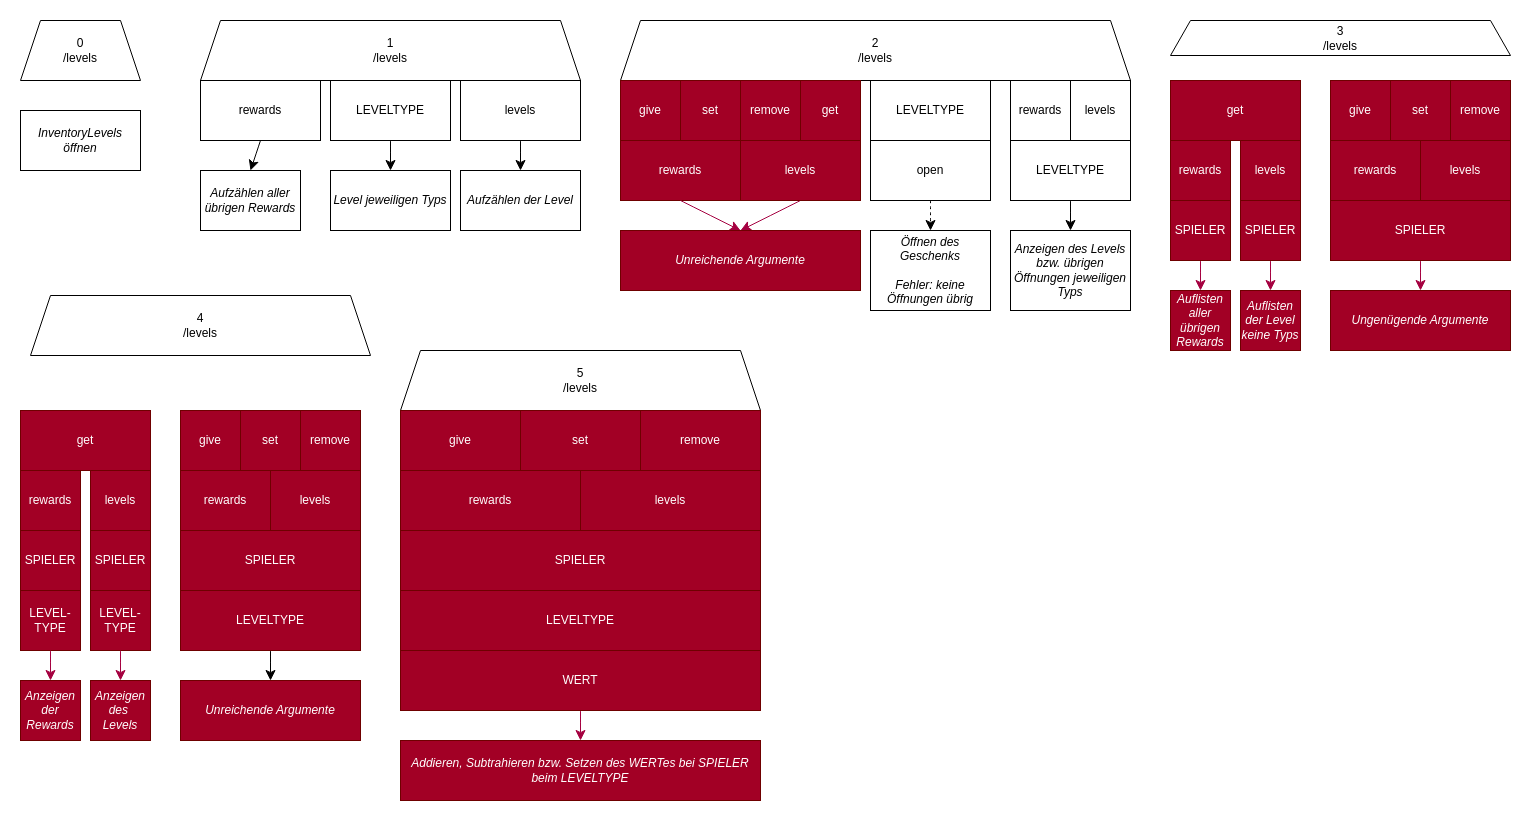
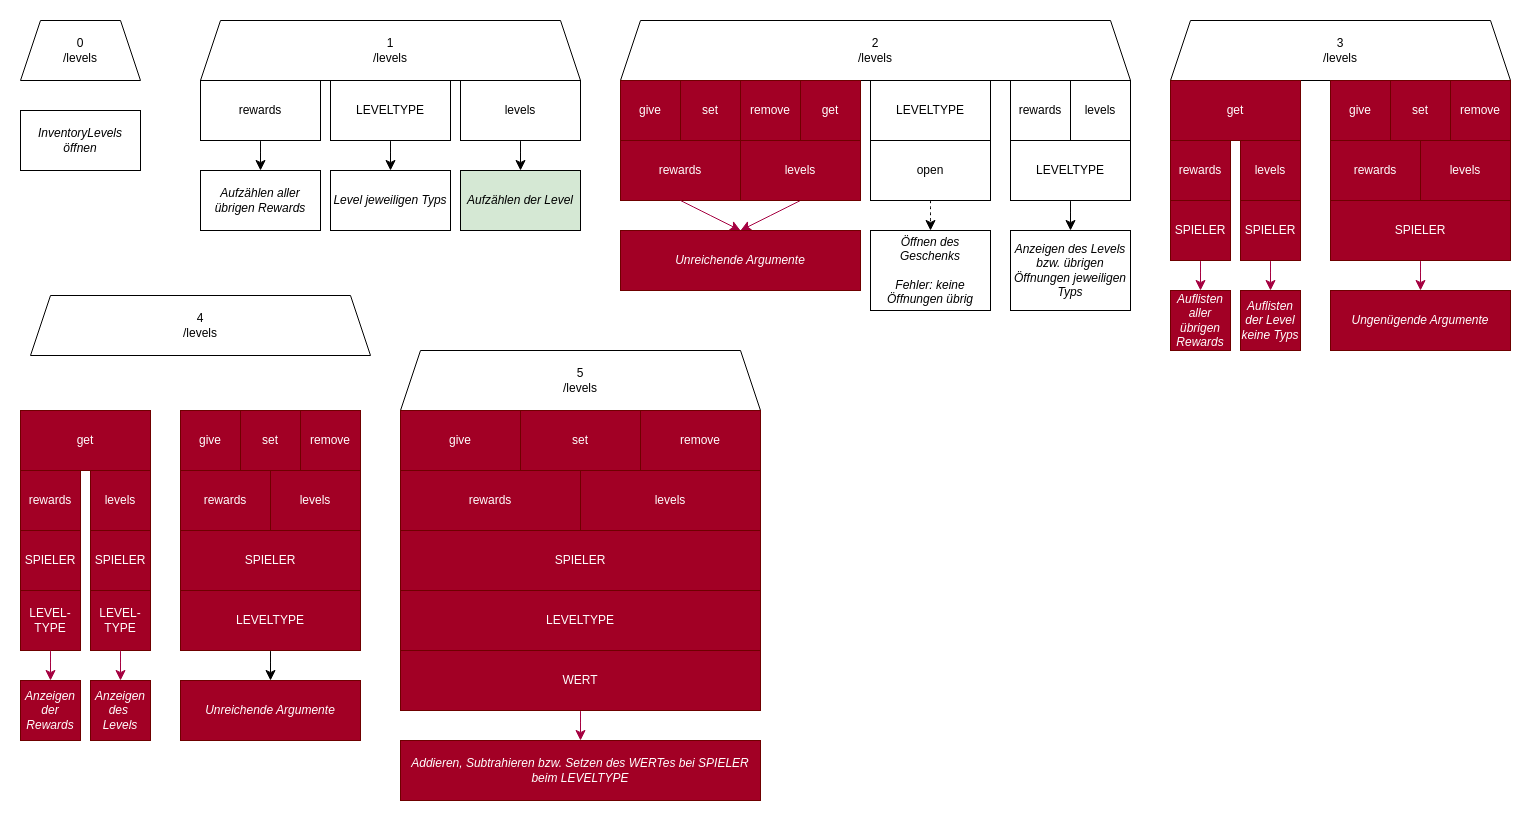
- <mxCell id="28" value="&lt;div&gt;3&lt;/div&gt;&lt;div&gt;/levels&lt;/div&gt;" style="shape=trapezoid;perimeter=trapezoidPerimeter;whiteSpace=wrap;html=1;fixedSize=1;" parent="1" vertex="1"><mxGeometry x="1170" y="20" width="340" height="35" as="geometry" /></mxCell>
+ <mxCell id="28" value="&lt;div&gt;3&lt;/div&gt;&lt;div&gt;/levels&lt;/div&gt;" style="shape=trapezoid;perimeter=trapezoidPerimeter;whiteSpace=wrap;html=1;fixedSize=1;" parent="1" vertex="1"><mxGeometry x="1170" y="20" width="340" height="60" as="geometry" /></mxCell>
- <mxCell id="11" value="&lt;i&gt;Aufzählen aller übrigen Rewards&lt;/i&gt;" style="rounded=0;whiteSpace=wrap;html=1;" parent="1" vertex="1"><mxGeometry x="200" y="170" width="100" height="60" as="geometry" /></mxCell>
+ <mxCell id="11" value="&lt;i&gt;Aufzählen aller übrigen Rewards&lt;/i&gt;" style="rounded=0;whiteSpace=wrap;html=1;" parent="1" vertex="1"><mxGeometry x="200" y="170" width="120" height="60" as="geometry" /></mxCell>
- <mxCell id="13" value="&lt;i&gt;Aufzählen der Level&lt;/i&gt;" style="rounded=0;whiteSpace=wrap;html=1;" parent="1" vertex="1"><mxGeometry x="460" y="170" width="120" height="60" as="geometry" /></mxCell>
+ <mxCell id="13" value="&lt;i&gt;Aufzählen der Level&lt;/i&gt;" style="rounded=0;whiteSpace=wrap;html=1;fillColor=#d5e8d4;" parent="1" vertex="1"><mxGeometry x="460" y="170" width="120" height="60" as="geometry" /></mxCell>
